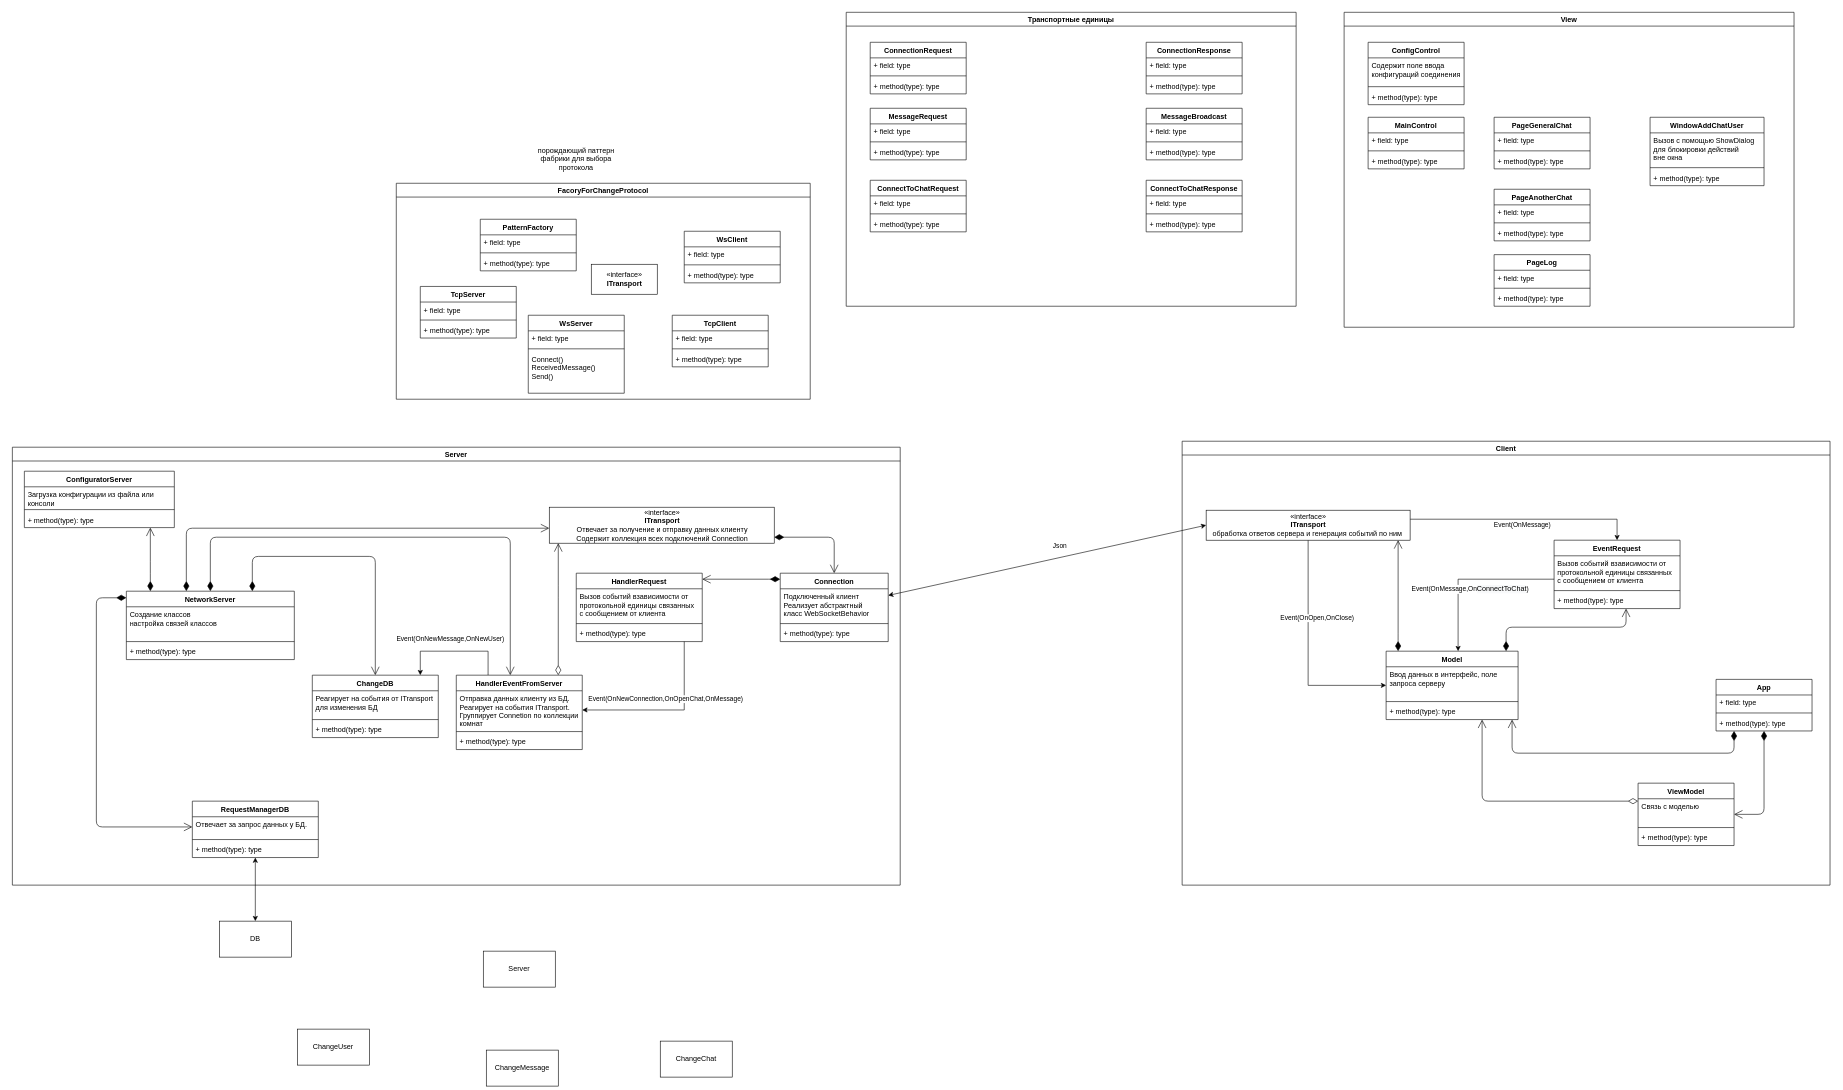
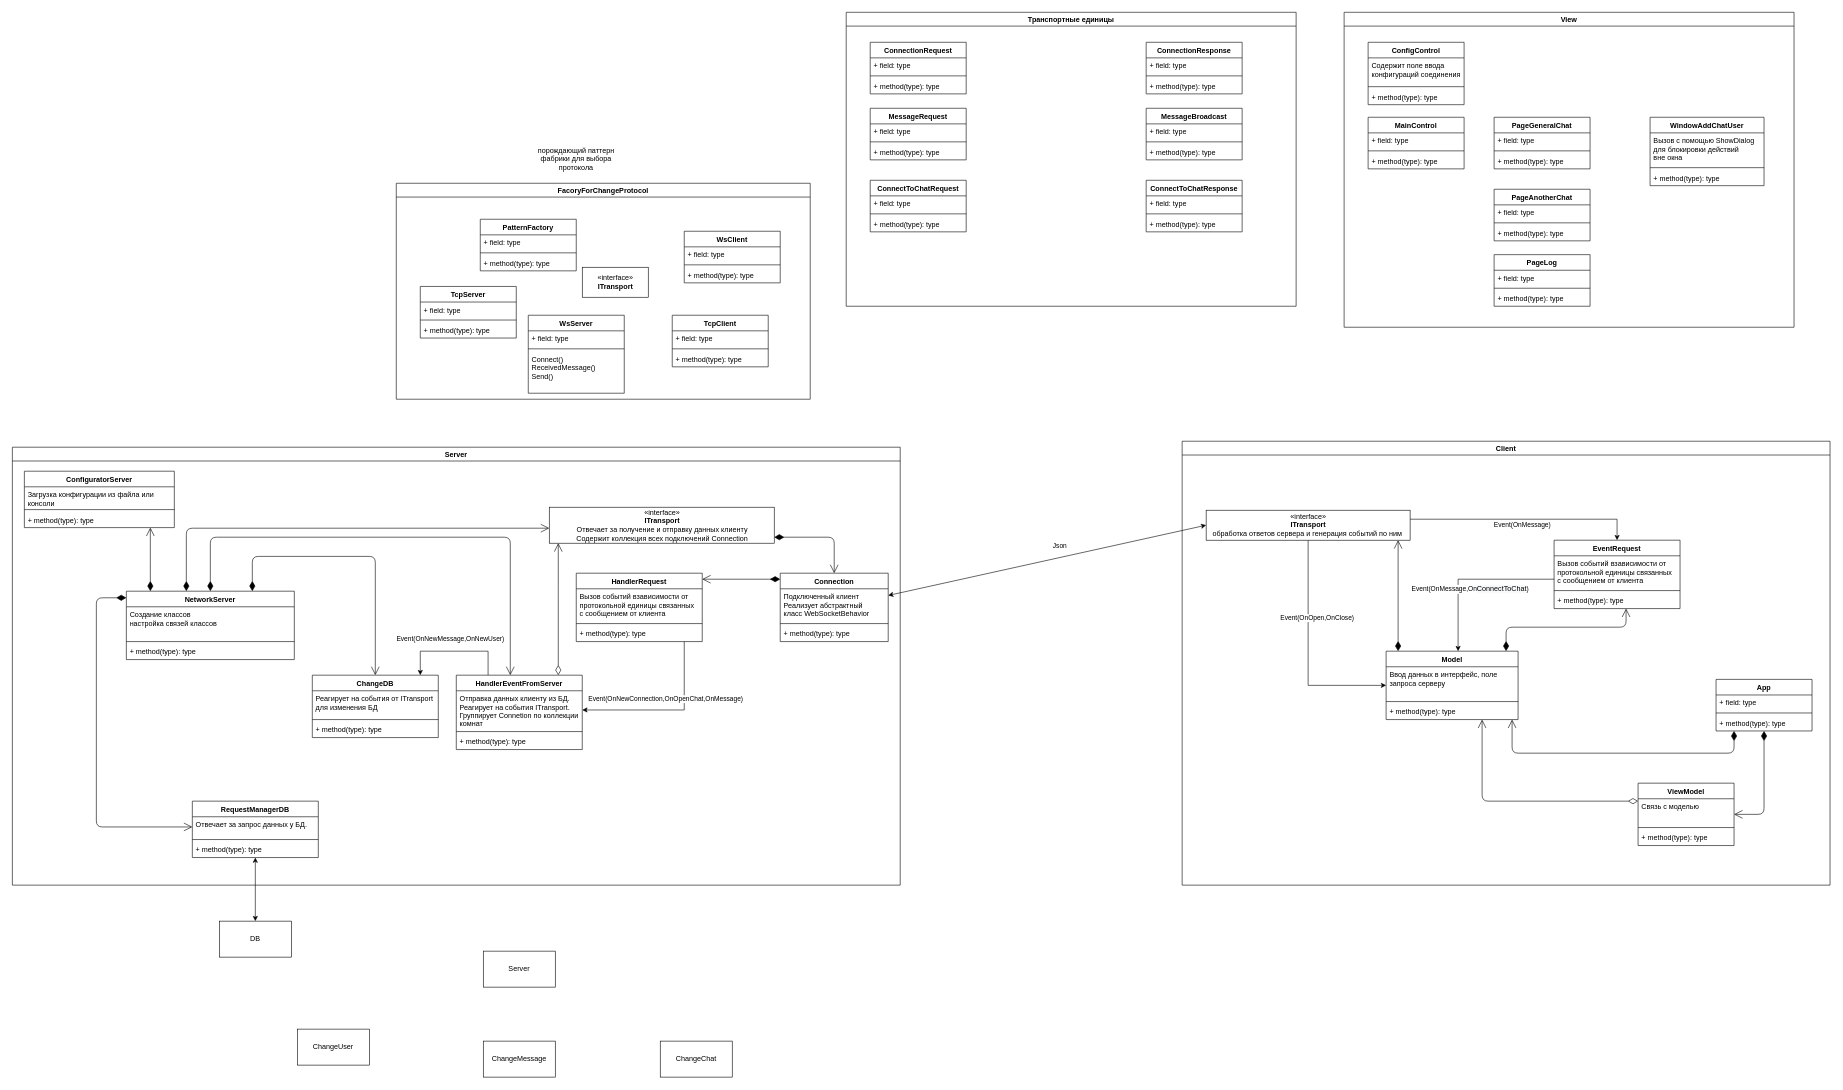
- <mxCell id="55" value="«interface»&lt;br&gt;&lt;b&gt;ITransport&lt;/b&gt;" style="html=1;" parent="42" vertex="1"><mxGeometry x="325" y="135" width="110" height="50" as="geometry" /></mxCell>
+ <mxCell id="55" value="«interface»&lt;br&gt;&lt;b&gt;ITransport&lt;/b&gt;" style="html=1;" parent="42" vertex="1"><mxGeometry x="310" y="140" width="110" height="50" as="geometry" /></mxCell>
- <mxCell id="146" value="ChangeMessage" style="rounded=0;whiteSpace=wrap;html=1;" vertex="1" parent="1"><mxGeometry x="810" y="1750" width="120" height="60" as="geometry" /></mxCell>
+ <mxCell id="146" value="ChangeMessage" style="rounded=0;whiteSpace=wrap;html=1;" vertex="1" parent="1"><mxGeometry x="805" y="1735" width="120" height="60" as="geometry" /></mxCell>
